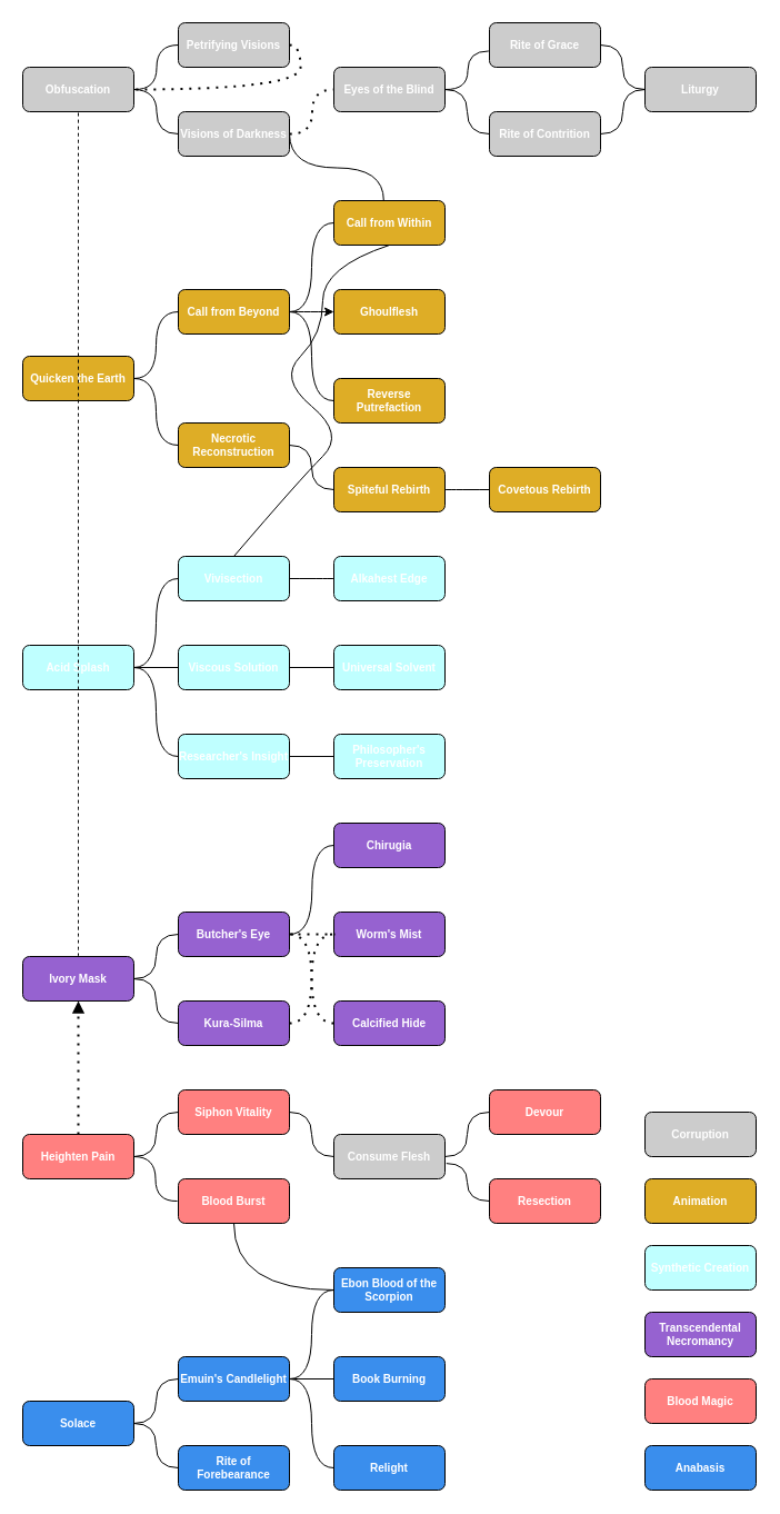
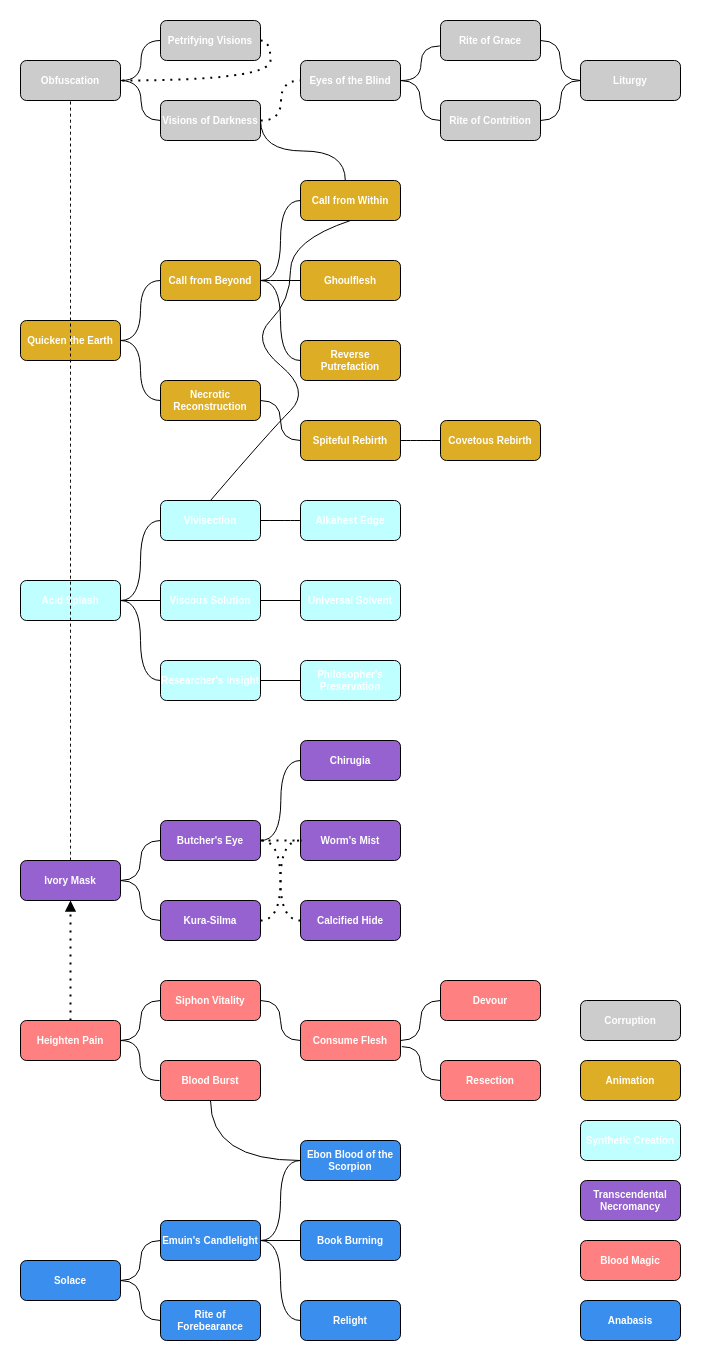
- <mxCell id="23" value="" style="endArrow=classic;html=1;rounded=1;fontFamily=Helvetica;fontSize=10;fontColor=#FFFFFF;entryX=0;entryY=0.5;entryDx=0;entryDy=0;exitX=1;exitY=0.5;exitDx=0;exitDy=0;edgeStyle=orthogonalEdgeStyle;curved=1;fontStyle=1;" parent="1" source="16" target="20" edge="1"><mxGeometry width="50" height="50" relative="1" as="geometry"><mxPoint x="360" y="300" as="sourcePoint" /><mxPoint x="410" y="250" as="targetPoint" /></mxGeometry></mxCell>
+ <mxCell id="23" value="" style="endArrow=none;html=1;rounded=1;fontFamily=Helvetica;fontSize=10;fontColor=#FFFFFF;entryX=0;entryY=0.5;entryDx=0;entryDy=0;exitX=1;exitY=0.5;exitDx=0;exitDy=0;edgeStyle=orthogonalEdgeStyle;curved=1;fontStyle=1" parent="1" source="16" target="20" edge="1"><mxGeometry width="50" height="50" relative="1" as="geometry"><mxPoint x="360" y="300" as="sourcePoint" /><mxPoint x="410" y="250" as="targetPoint" /></mxGeometry></mxCell>
- <mxCell id="61" value="Consume Flesh" style="rounded=1;whiteSpace=wrap;html=1;rotation=0;fillColor=#cccccc;fontSize=10;fontStyle=1;fontColor=#FFFFFF;" parent="1" vertex="1"><mxGeometry x="300" y="1020" width="100" height="40" as="geometry" /></mxCell>
+ <mxCell id="61" value="Consume Flesh" style="rounded=1;whiteSpace=wrap;html=1;rotation=0;fillColor=#FF8080;fontSize=10;fontStyle=1;fontColor=#FFFFFF;" parent="1" vertex="1"><mxGeometry x="300" y="1020" width="100" height="40" as="geometry" /></mxCell>
